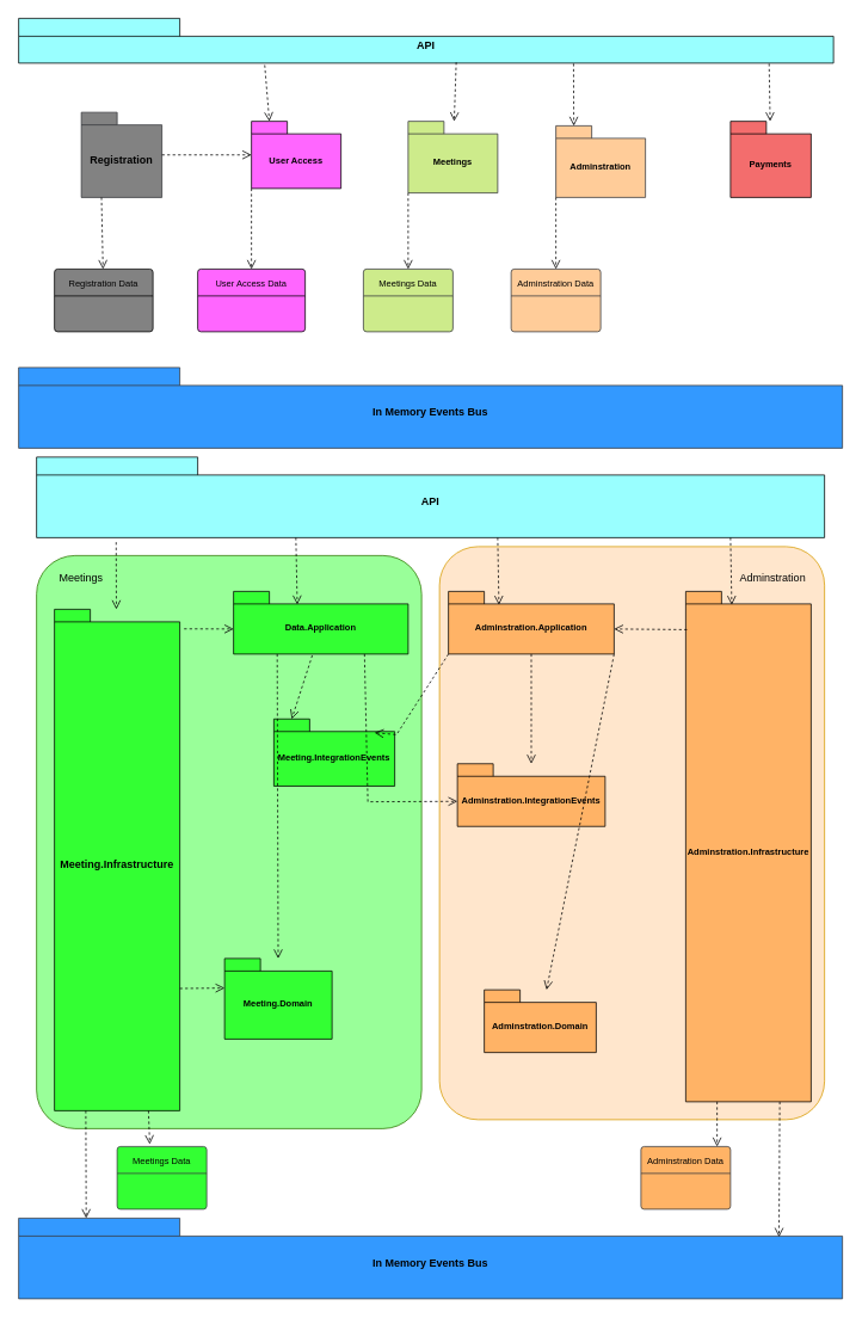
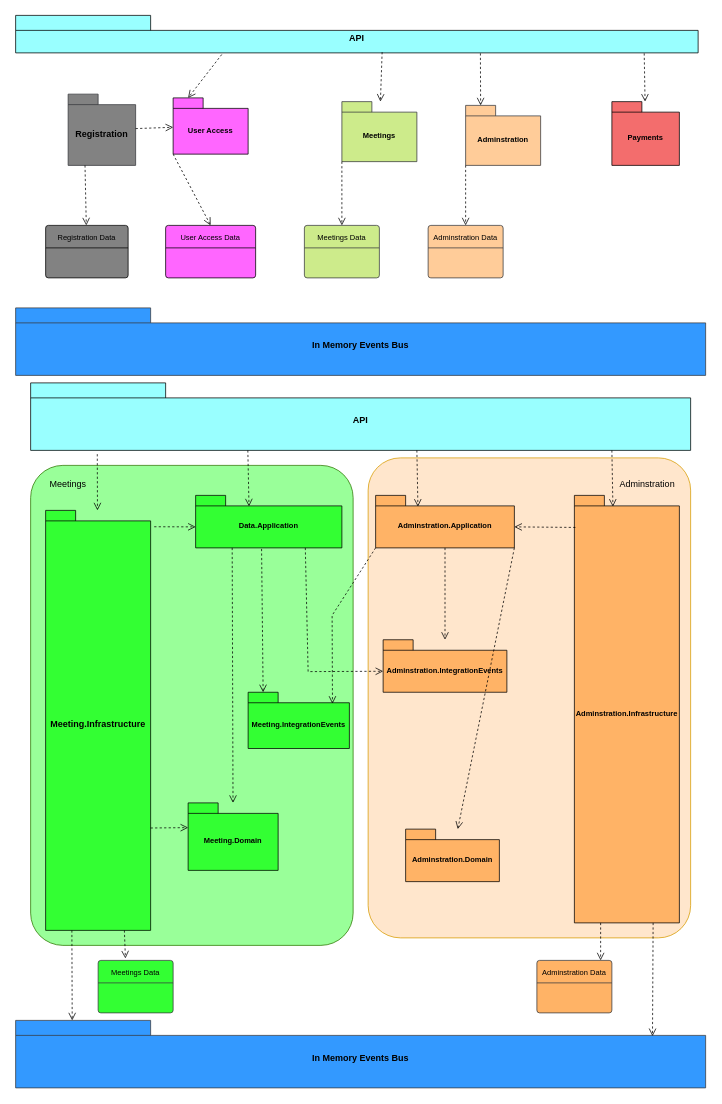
- <mxCell id="4" value="&lt;font style=&quot;font-size: 10px;&quot;&gt;User Access&lt;/font&gt;" style="shape=folder;fontStyle=1;spacingTop=10;tabWidth=40;tabHeight=14;tabPosition=left;html=1;whiteSpace=wrap;fillColor=light-dark(#FF66FF,#512D2B);strokeColor=default;" vertex="1" parent="1"><mxGeometry x="280" y="135" width="100" height="75" as="geometry" /></mxCell>
+ <mxCell id="4" value="&lt;font style=&quot;font-size: 10px;&quot;&gt;User Access&lt;/font&gt;" style="shape=folder;fontStyle=1;spacingTop=10;tabWidth=40;tabHeight=14;tabPosition=left;html=1;whiteSpace=wrap;fillColor=light-dark(#FF66FF,#512D2B);strokeColor=default;" vertex="1" parent="1"><mxGeometry x="230" y="130" width="100" height="75" as="geometry" /></mxCell>
- <mxCell id="29" value="&lt;font style=&quot;font-size: 10px;&quot;&gt;Meeting.IntegrationEvents&lt;/font&gt;" style="shape=folder;fontStyle=1;spacingTop=10;tabWidth=40;tabHeight=14;tabPosition=left;html=1;whiteSpace=wrap;fillColor=#33FF33;" vertex="1" parent="1"><mxGeometry x="305" y="802.5" width="135" height="75" as="geometry" /></mxCell>
+ <mxCell id="29" value="&lt;font style=&quot;font-size: 10px;&quot;&gt;Meeting.IntegrationEvents&lt;/font&gt;" style="shape=folder;fontStyle=1;spacingTop=10;tabWidth=40;tabHeight=14;tabPosition=left;html=1;whiteSpace=wrap;fillColor=#33FF33;" vertex="1" parent="1"><mxGeometry x="330" y="922.5" width="135" height="75" as="geometry" /></mxCell>
